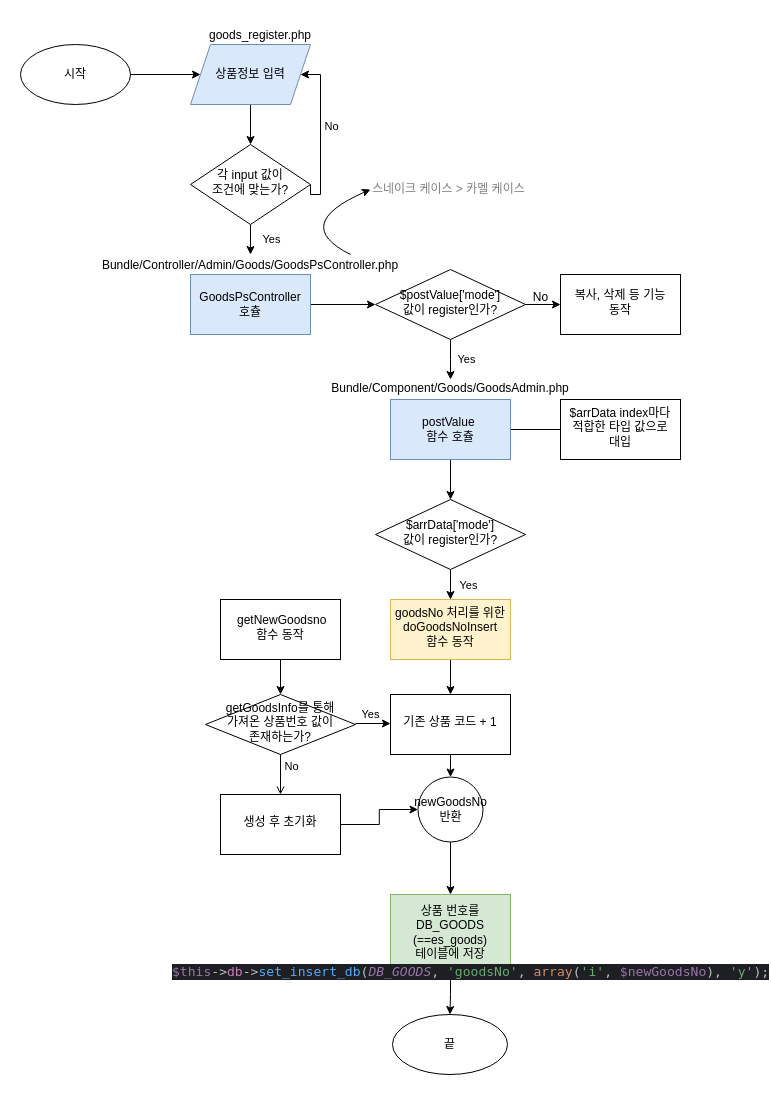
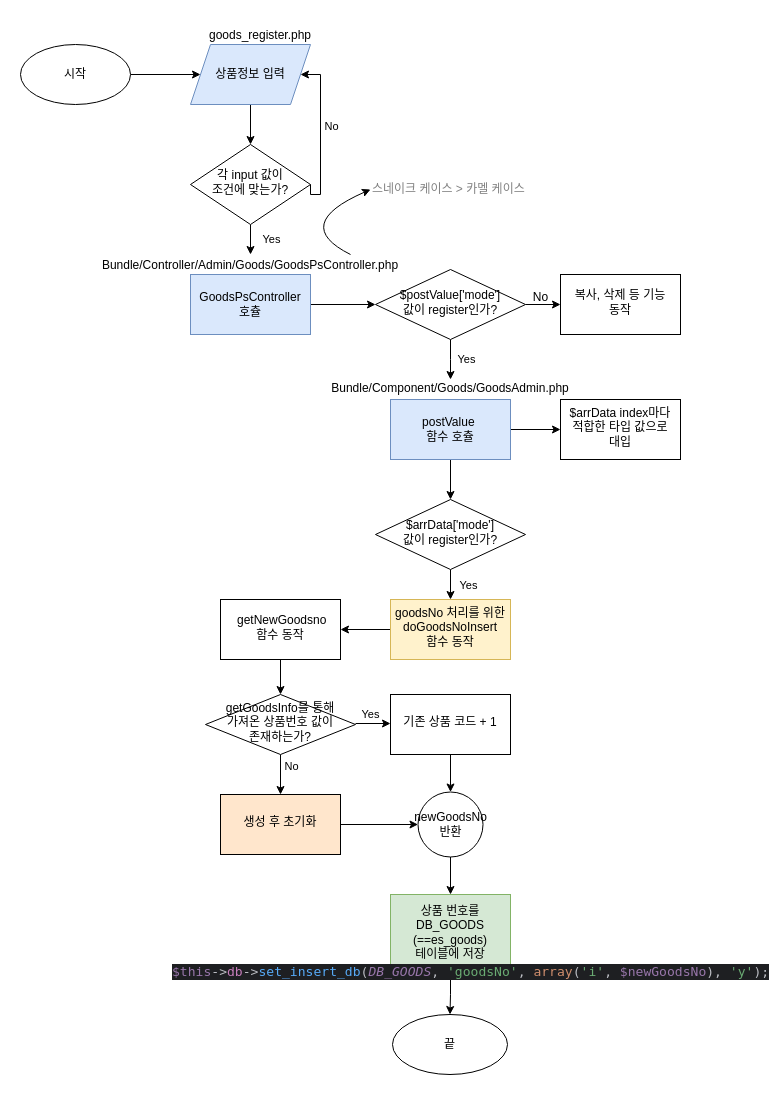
- <mxCell id="21" value="" style="edgeStyle=orthogonalEdgeStyle;rounded=0;orthogonalLoop=1;jettySize=auto;html=1;endArrow=none;" edge="1" parent="1" source="23" target="27"><mxGeometry relative="1" as="geometry" /></mxCell>
+ <mxCell id="21" value="" style="edgeStyle=orthogonalEdgeStyle;rounded=0;orthogonalLoop=1;jettySize=auto;html=1;" edge="1" parent="1" source="23" target="27"><mxGeometry relative="1" as="geometry" /></mxCell>
- <mxCell id="28" value="" style="edgeStyle=orthogonalEdgeStyle;rounded=0;orthogonalLoop=1;jettySize=auto;html=1;" edge="1" parent="1" source="29" target="40"><mxGeometry relative="1" as="geometry" /></mxCell>
+ <mxCell id="28" value="" style="edgeStyle=orthogonalEdgeStyle;rounded=0;orthogonalLoop=1;jettySize=auto;html=1;" edge="1" parent="1" source="29" target="34"><mxGeometry relative="1" as="geometry" /></mxCell>
- <mxCell id="36" value="" style="edgeStyle=orthogonalEdgeStyle;rounded=0;orthogonalLoop=1;jettySize=auto;html=1;endArrow=open;" edge="1" parent="1" source="38" target="42"><mxGeometry relative="1" as="geometry" /></mxCell>
+ <mxCell id="36" value="" style="edgeStyle=orthogonalEdgeStyle;rounded=0;orthogonalLoop=1;jettySize=auto;html=1;" edge="1" parent="1" source="38" target="42"><mxGeometry relative="1" as="geometry" /></mxCell>
- <mxCell id="46" value="newGoodsNo&lt;br&gt;반환" style="ellipse;whiteSpace=wrap;html=1;aspect=fixed;" vertex="1" parent="1"><mxGeometry x="417.5" y="776.5" width="65" height="65" as="geometry" /></mxCell>
+ <mxCell id="46" value="newGoodsNo&lt;br&gt;반환" style="ellipse;whiteSpace=wrap;html=1;aspect=fixed;" vertex="1" parent="1"><mxGeometry x="417.5" y="791.5" width="65" height="65" as="geometry" /></mxCell>
- <mxCell id="42" value="생성 후 초기화" style="whiteSpace=wrap;html=1;shadow=0;strokeWidth=1;spacing=6;spacingTop=-4;" vertex="1" parent="1"><mxGeometry x="220" y="794" width="120" height="60" as="geometry" /></mxCell>
+ <mxCell id="42" value="생성 후 초기화" style="whiteSpace=wrap;html=1;shadow=0;strokeWidth=1;spacing=6;spacingTop=-4;fillColor=#ffe6cc;" vertex="1" parent="1"><mxGeometry x="220" y="794" width="120" height="60" as="geometry" /></mxCell>
